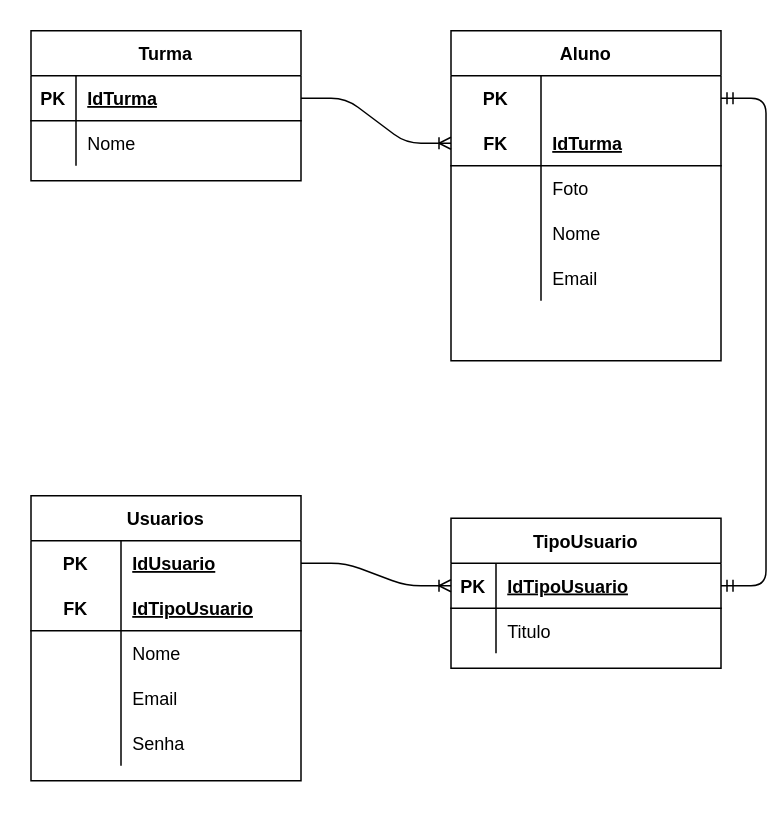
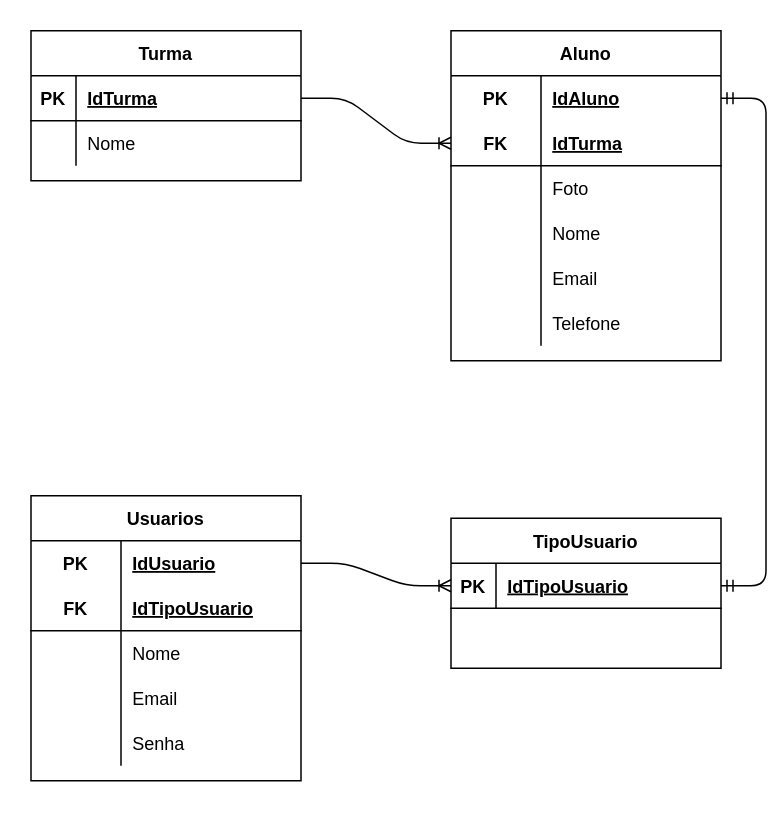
+ <mxCell id="12" value="IdAluno" style="shape=partialRectangle;connectable=0;fillColor=none;top=0;left=0;bottom=0;right=0;align=left;spacingLeft=6;fontStyle=5;overflow=hidden;" parent="10" vertex="1"><mxGeometry x="60" width="120" height="30" as="geometry" /></mxCell>
+ <mxCell id="27" value="Telefone" style="shape=partialRectangle;connectable=0;fillColor=none;top=0;left=0;bottom=0;right=0;align=left;spacingLeft=6;overflow=hidden;" parent="25" vertex="1"><mxGeometry x="60" width="120" height="30" as="geometry" /></mxCell>
- <mxCell id="51" value="Titulo" style="shape=partialRectangle;connectable=0;fillColor=none;top=0;left=0;bottom=0;right=0;align=left;spacingLeft=6;overflow=hidden;" parent="49" vertex="1"><mxGeometry x="30" width="150" height="30" as="geometry" /></mxCell>
